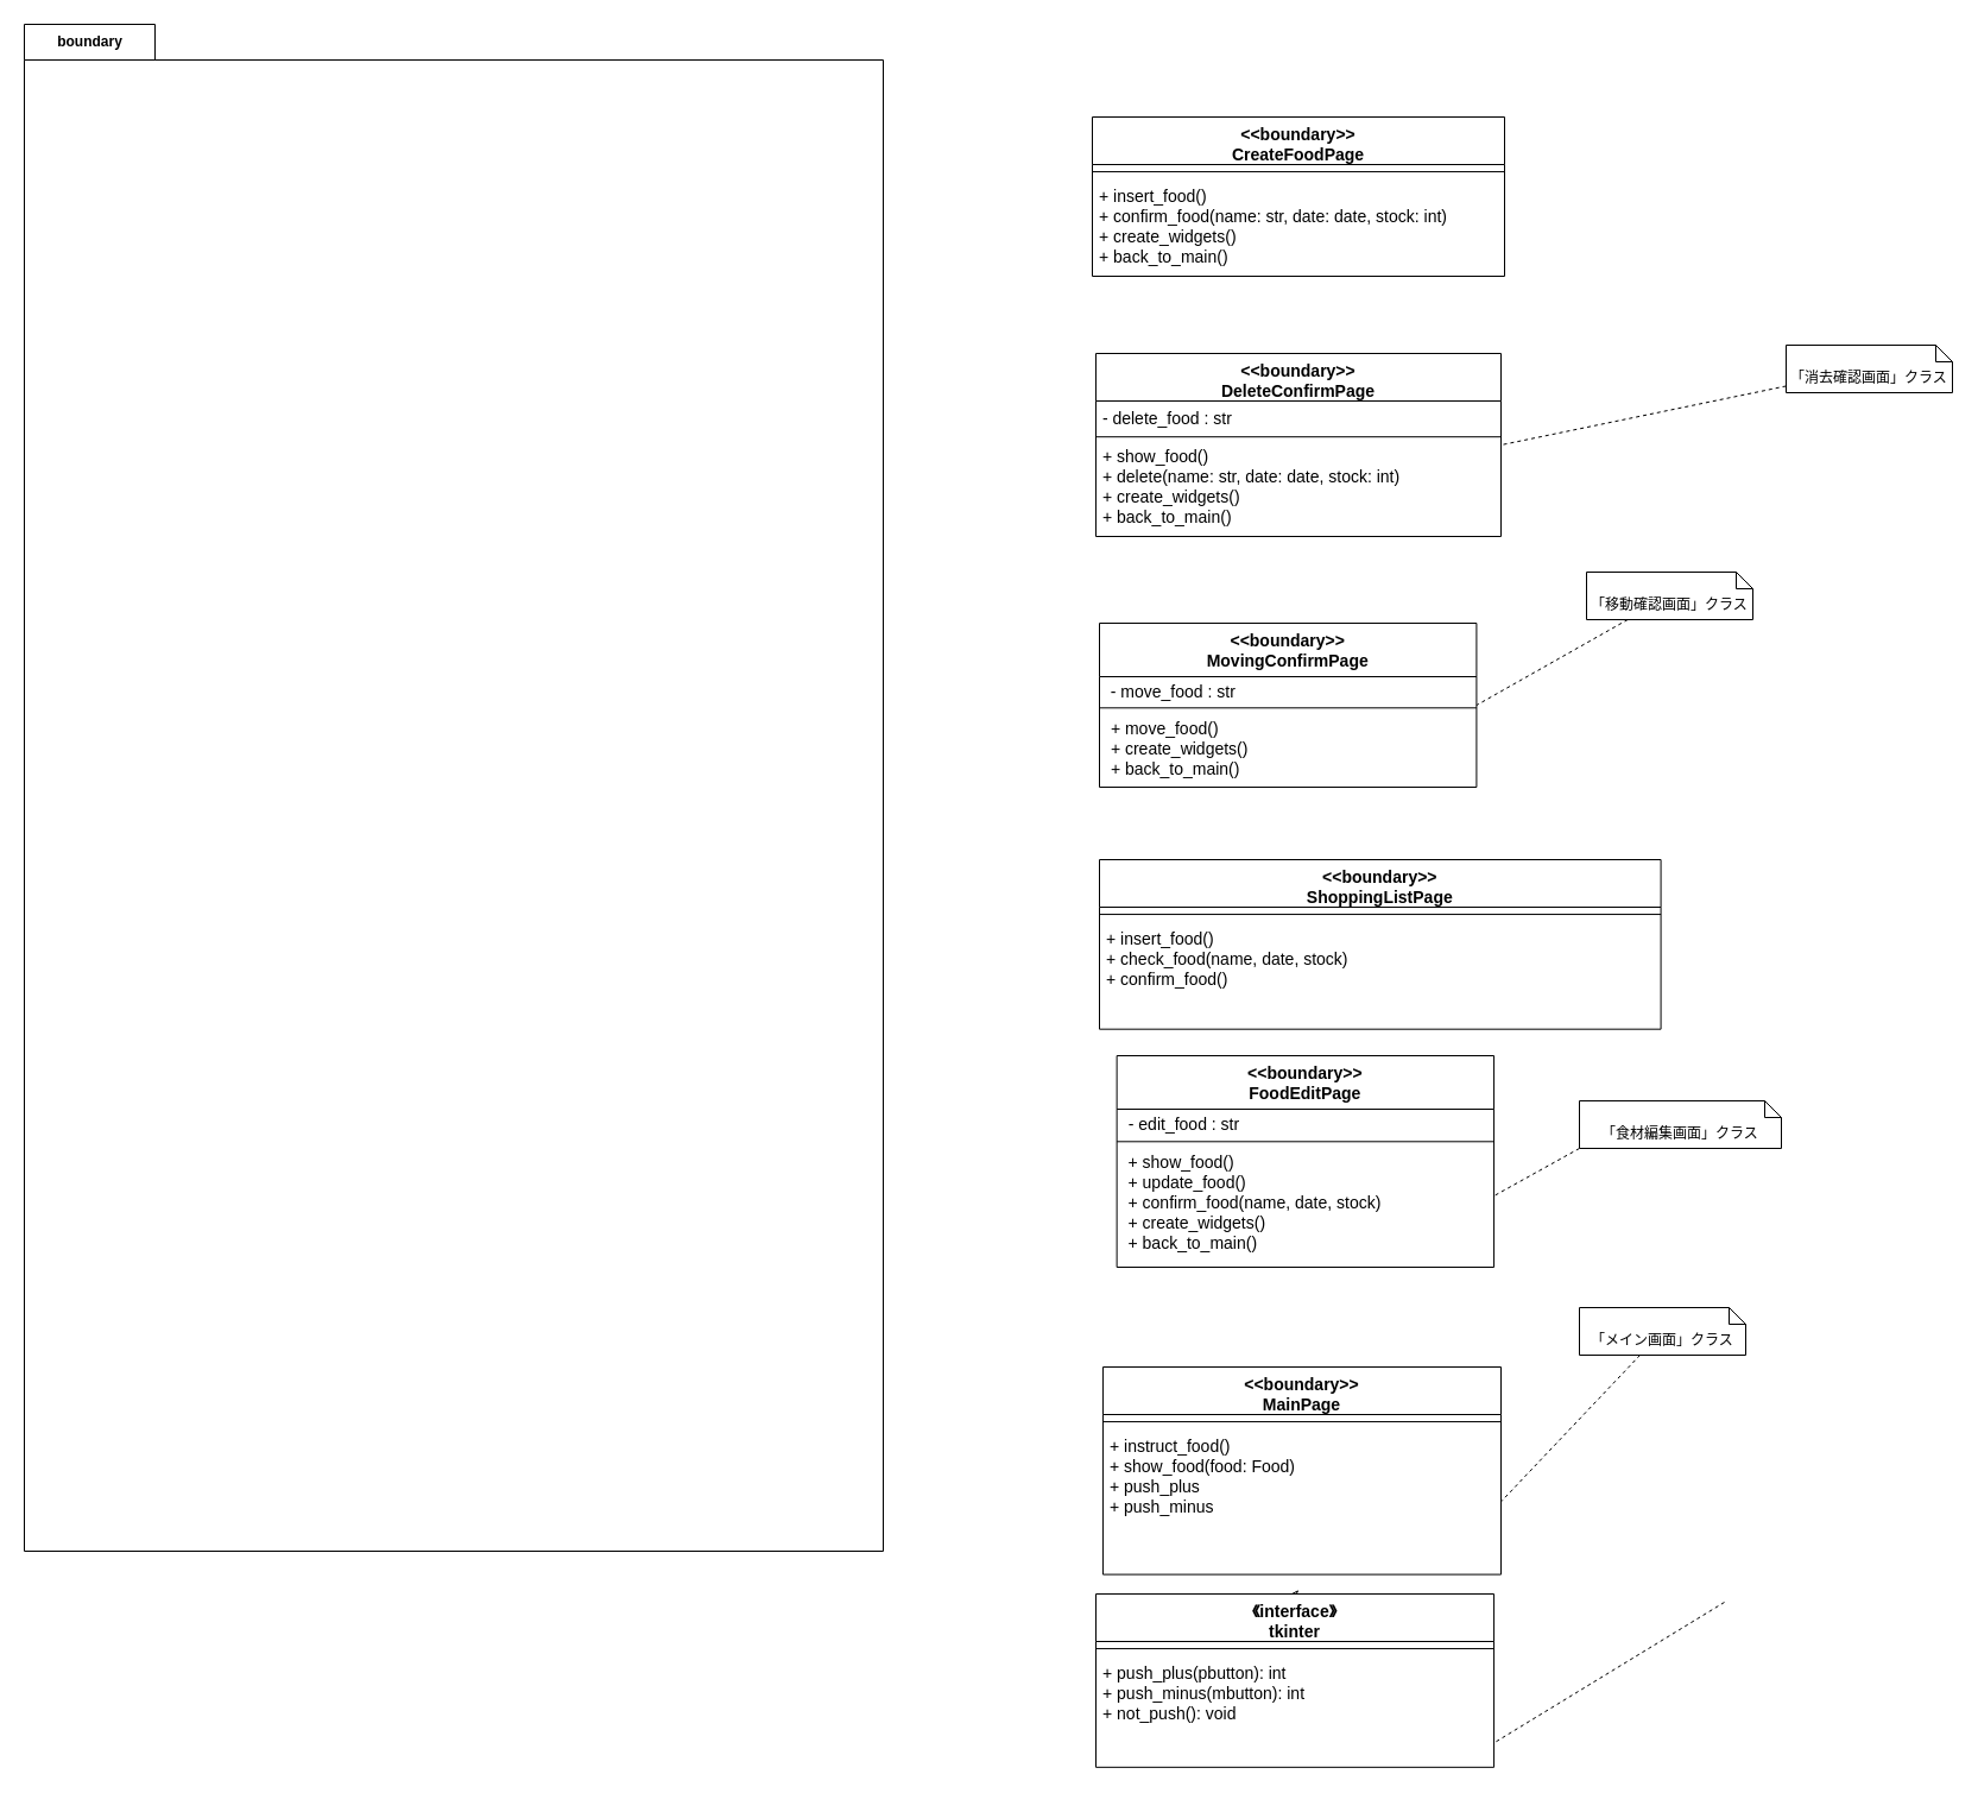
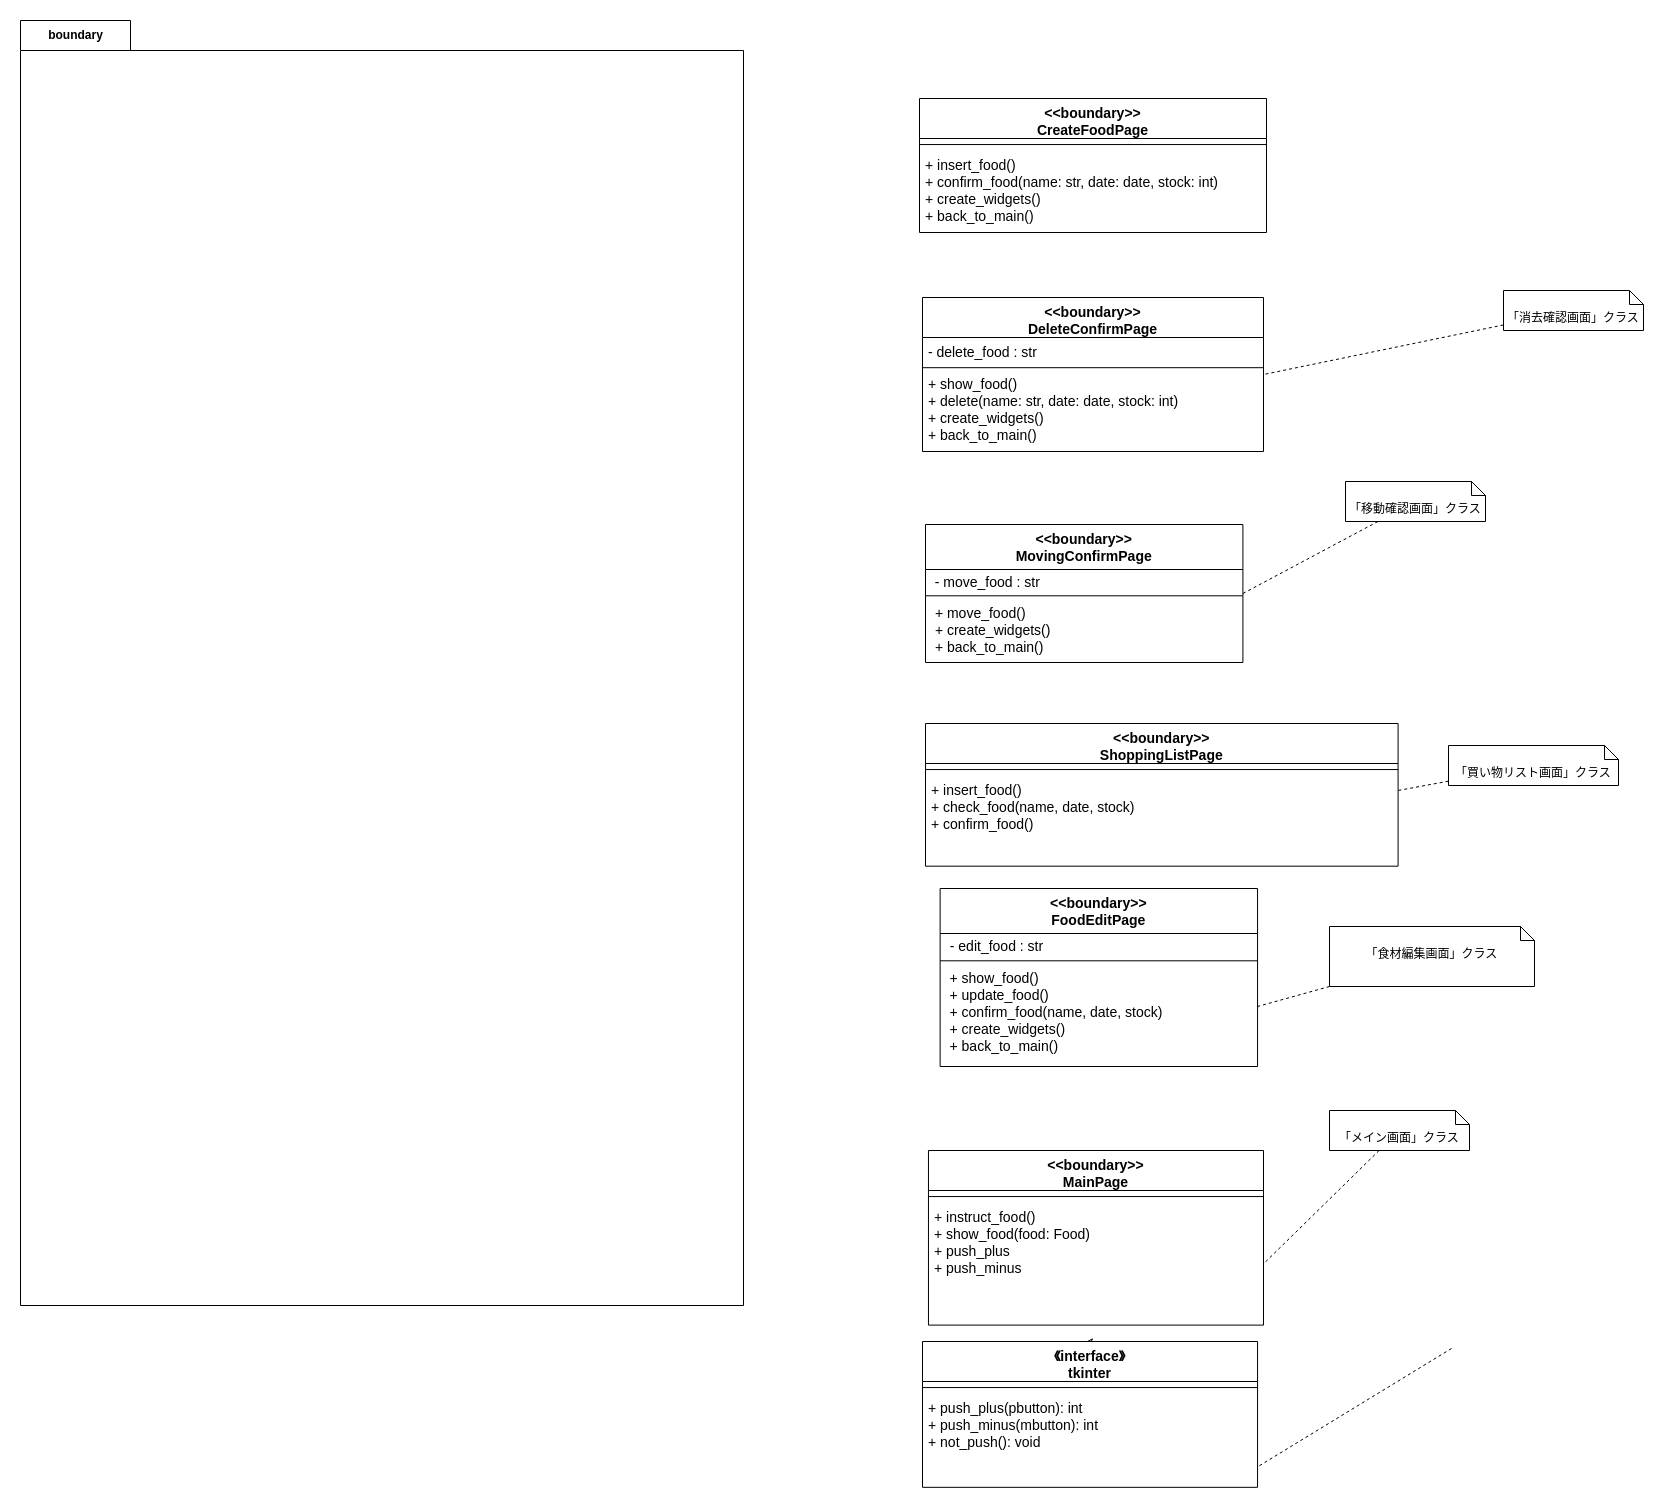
- <mxCell id="11" value="「移動確認画面」クラス" style="shape=note2;boundedLbl=1;whiteSpace=wrap;html=1;size=14;verticalAlign=top;align=center;" vertex="1" parent="1"><mxGeometry x="1335" y="481" width="140" height="40" as="geometry" /></mxCell>
+ <mxCell id="11" value="「移動確認画面」クラス" style="shape=note2;boundedLbl=1;whiteSpace=wrap;html=1;size=14;verticalAlign=top;align=center;" vertex="1" parent="1"><mxGeometry x="1345" y="481" width="140" height="40" as="geometry" /></mxCell>
+ <mxCell id="9" value="「買い物リスト画面」クラス" style="shape=note2;boundedLbl=1;whiteSpace=wrap;html=1;size=14;verticalAlign=top;align=center;" vertex="1" parent="1"><mxGeometry x="1448" y="745" width="170" height="40" as="geometry" /></mxCell>
+ <mxCell id="8" style="edgeStyle=none;html=1;dashed=1;endArrow=none;endFill=0;entryX=0.994;entryY=0.17;entryDx=0;entryDy=0;entryPerimeter=0;" edge="1" parent="1" source="9" target="27"><mxGeometry relative="1" as="geometry" /></mxCell>
- <mxCell id="39" value="「食材編集画面」クラス" style="shape=note2;boundedLbl=1;whiteSpace=wrap;html=1;size=14;verticalAlign=top;align=center;" vertex="1" parent="1"><mxGeometry x="1329" y="926" width="170" height="40" as="geometry" /></mxCell>
+ <mxCell id="39" value="「食材編集画面」クラス" style="shape=note2;boundedLbl=1;whiteSpace=wrap;html=1;size=14;verticalAlign=top;align=center;" vertex="1" parent="1"><mxGeometry x="1329" y="926" width="205" height="60" as="geometry" /></mxCell>
- <mxCell id="7" value="「メイン画面」クラス" style="shape=note2;boundedLbl=1;whiteSpace=wrap;html=1;size=14;verticalAlign=top;align=center;" vertex="1" parent="1"><mxGeometry x="1329" y="1100" width="140" height="40" as="geometry" /></mxCell>
+ <mxCell id="7" value="「メイン画面」クラス" style="shape=note2;boundedLbl=1;whiteSpace=wrap;html=1;size=14;verticalAlign=top;align=center;" vertex="1" parent="1"><mxGeometry x="1329" y="1110" width="140" height="40" as="geometry" /></mxCell>
